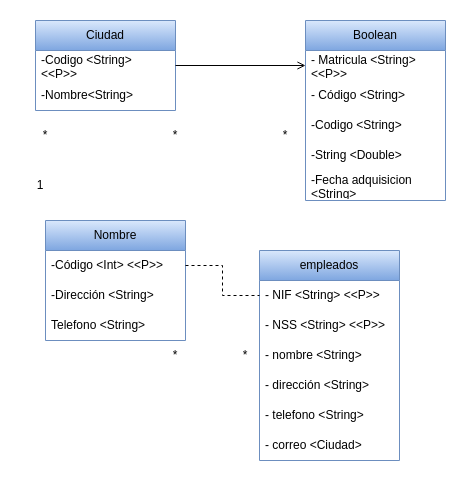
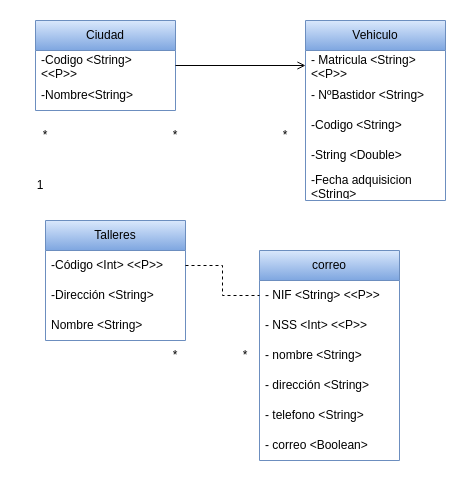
- <mxCell id="5" value="Boolean" style="swimlane;fontStyle=0;childLayout=stackLayout;horizontal=1;startSize=30;horizontalStack=0;resizeParent=1;resizeParentMax=0;resizeLast=0;collapsible=1;marginBottom=0;whiteSpace=wrap;html=1;fillColor=#dae8fc;gradientColor=#7ea6e0;strokeColor=#6c8ebf;" parent="1" vertex="1"><mxGeometry x="305" y="20" width="140" height="180" as="geometry"><mxRectangle x="320" y="250" width="90" height="30" as="alternateBounds" /></mxGeometry></mxCell>
+ <mxCell id="5" value="Vehiculo" style="swimlane;fontStyle=0;childLayout=stackLayout;horizontal=1;startSize=30;horizontalStack=0;resizeParent=1;resizeParentMax=0;resizeLast=0;collapsible=1;marginBottom=0;whiteSpace=wrap;html=1;fillColor=#dae8fc;gradientColor=#7ea6e0;strokeColor=#6c8ebf;" parent="1" vertex="1"><mxGeometry x="305" y="20" width="140" height="180" as="geometry"><mxRectangle x="320" y="250" width="90" height="30" as="alternateBounds" /></mxGeometry></mxCell>
- <mxCell id="7" value="- Código &amp;lt;String&amp;gt;" style="text;strokeColor=none;fillColor=none;align=left;verticalAlign=middle;spacingLeft=4;spacingRight=4;overflow=hidden;points=[[0,0.5],[1,0.5]];portConstraint=eastwest;rotatable=0;whiteSpace=wrap;html=1;" parent="5" vertex="1"><mxGeometry y="60" width="140" height="30" as="geometry" /></mxCell>
+ <mxCell id="7" value="- NºBastidor &amp;lt;String&amp;gt;" style="text;strokeColor=none;fillColor=none;align=left;verticalAlign=middle;spacingLeft=4;spacingRight=4;overflow=hidden;points=[[0,0.5],[1,0.5]];portConstraint=eastwest;rotatable=0;whiteSpace=wrap;html=1;" parent="5" vertex="1"><mxGeometry y="60" width="140" height="30" as="geometry" /></mxCell>
- <mxCell id="11" value="Nombre" style="swimlane;fontStyle=0;childLayout=stackLayout;horizontal=1;startSize=30;horizontalStack=0;resizeParent=1;resizeParentMax=0;resizeLast=0;collapsible=1;marginBottom=0;whiteSpace=wrap;html=1;fillColor=#dae8fc;gradientColor=#7ea6e0;strokeColor=#6c8ebf;" parent="1" vertex="1"><mxGeometry x="45" y="220" width="140" height="120" as="geometry" /></mxCell>
+ <mxCell id="11" value="Talleres" style="swimlane;fontStyle=0;childLayout=stackLayout;horizontal=1;startSize=30;horizontalStack=0;resizeParent=1;resizeParentMax=0;resizeLast=0;collapsible=1;marginBottom=0;whiteSpace=wrap;html=1;fillColor=#dae8fc;gradientColor=#7ea6e0;strokeColor=#6c8ebf;" parent="1" vertex="1"><mxGeometry x="45" y="220" width="140" height="120" as="geometry" /></mxCell>
- <mxCell id="15" value="empleados" style="swimlane;fontStyle=0;childLayout=stackLayout;horizontal=1;startSize=30;horizontalStack=0;resizeParent=1;resizeParentMax=0;resizeLast=0;collapsible=1;marginBottom=0;whiteSpace=wrap;html=1;fillColor=#dae8fc;gradientColor=#7ea6e0;strokeColor=#6c8ebf;" parent="1" vertex="1"><mxGeometry x="259" y="250" width="140" height="210" as="geometry" /></mxCell>
+ <mxCell id="15" value="correo" style="swimlane;fontStyle=0;childLayout=stackLayout;horizontal=1;startSize=30;horizontalStack=0;resizeParent=1;resizeParentMax=0;resizeLast=0;collapsible=1;marginBottom=0;whiteSpace=wrap;html=1;fillColor=#dae8fc;gradientColor=#7ea6e0;strokeColor=#6c8ebf;" parent="1" vertex="1"><mxGeometry x="259" y="250" width="140" height="210" as="geometry" /></mxCell>
- <mxCell id="14" value="Telefono &amp;lt;String&amp;gt;" style="text;strokeColor=none;fillColor=none;align=left;verticalAlign=middle;spacingLeft=4;spacingRight=4;overflow=hidden;points=[[0,0.5],[1,0.5]];portConstraint=eastwest;rotatable=0;whiteSpace=wrap;html=1;" parent="11" vertex="1"><mxGeometry y="90" width="140" height="30" as="geometry" /></mxCell>
+ <mxCell id="14" value="Nombre &amp;lt;String&amp;gt;" style="text;strokeColor=none;fillColor=none;align=left;verticalAlign=middle;spacingLeft=4;spacingRight=4;overflow=hidden;points=[[0,0.5],[1,0.5]];portConstraint=eastwest;rotatable=0;whiteSpace=wrap;html=1;" parent="11" vertex="1"><mxGeometry y="90" width="140" height="30" as="geometry" /></mxCell>
- <mxCell id="17" value="- NSS &amp;lt;String&amp;gt; &amp;lt;&amp;lt;P&amp;gt;&amp;gt;" style="text;strokeColor=none;fillColor=none;align=left;verticalAlign=middle;spacingLeft=4;spacingRight=4;overflow=hidden;points=[[0,0.5],[1,0.5]];portConstraint=eastwest;rotatable=0;whiteSpace=wrap;html=1;" parent="15" vertex="1"><mxGeometry y="60" width="140" height="30" as="geometry" /></mxCell>
+ <mxCell id="17" value="- NSS &amp;lt;Int&amp;gt; &amp;lt;&amp;lt;P&amp;gt;&amp;gt;" style="text;strokeColor=none;fillColor=none;align=left;verticalAlign=middle;spacingLeft=4;spacingRight=4;overflow=hidden;points=[[0,0.5],[1,0.5]];portConstraint=eastwest;rotatable=0;whiteSpace=wrap;html=1;" parent="15" vertex="1"><mxGeometry y="60" width="140" height="30" as="geometry" /></mxCell>
- <mxCell id="21" value="- correo &amp;lt;Ciudad&amp;gt;" style="text;strokeColor=none;fillColor=none;align=left;verticalAlign=middle;spacingLeft=4;spacingRight=4;overflow=hidden;points=[[0,0.5],[1,0.5]];portConstraint=eastwest;rotatable=0;whiteSpace=wrap;html=1;" parent="15" vertex="1"><mxGeometry y="180" width="140" height="30" as="geometry" /></mxCell>
+ <mxCell id="21" value="- correo &amp;lt;Boolean&amp;gt;" style="text;strokeColor=none;fillColor=none;align=left;verticalAlign=middle;spacingLeft=4;spacingRight=4;overflow=hidden;points=[[0,0.5],[1,0.5]];portConstraint=eastwest;rotatable=0;whiteSpace=wrap;html=1;" parent="15" vertex="1"><mxGeometry y="180" width="140" height="30" as="geometry" /></mxCell>
